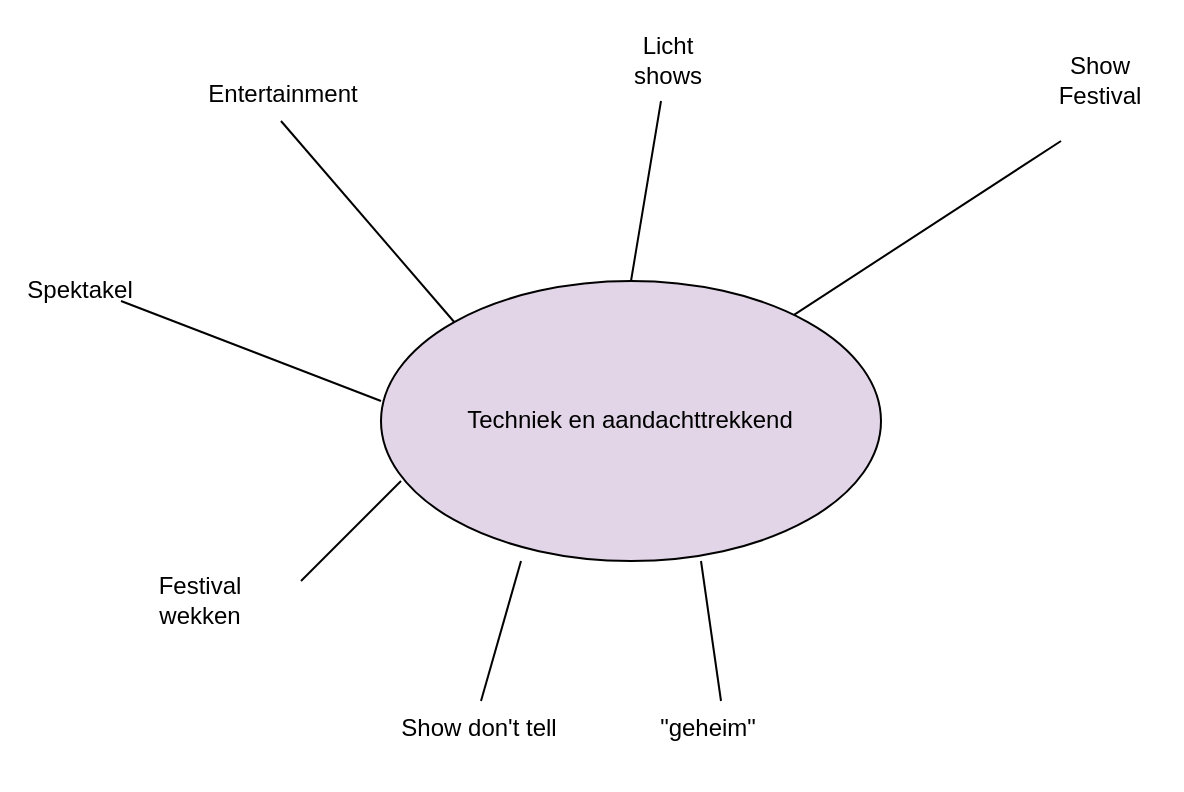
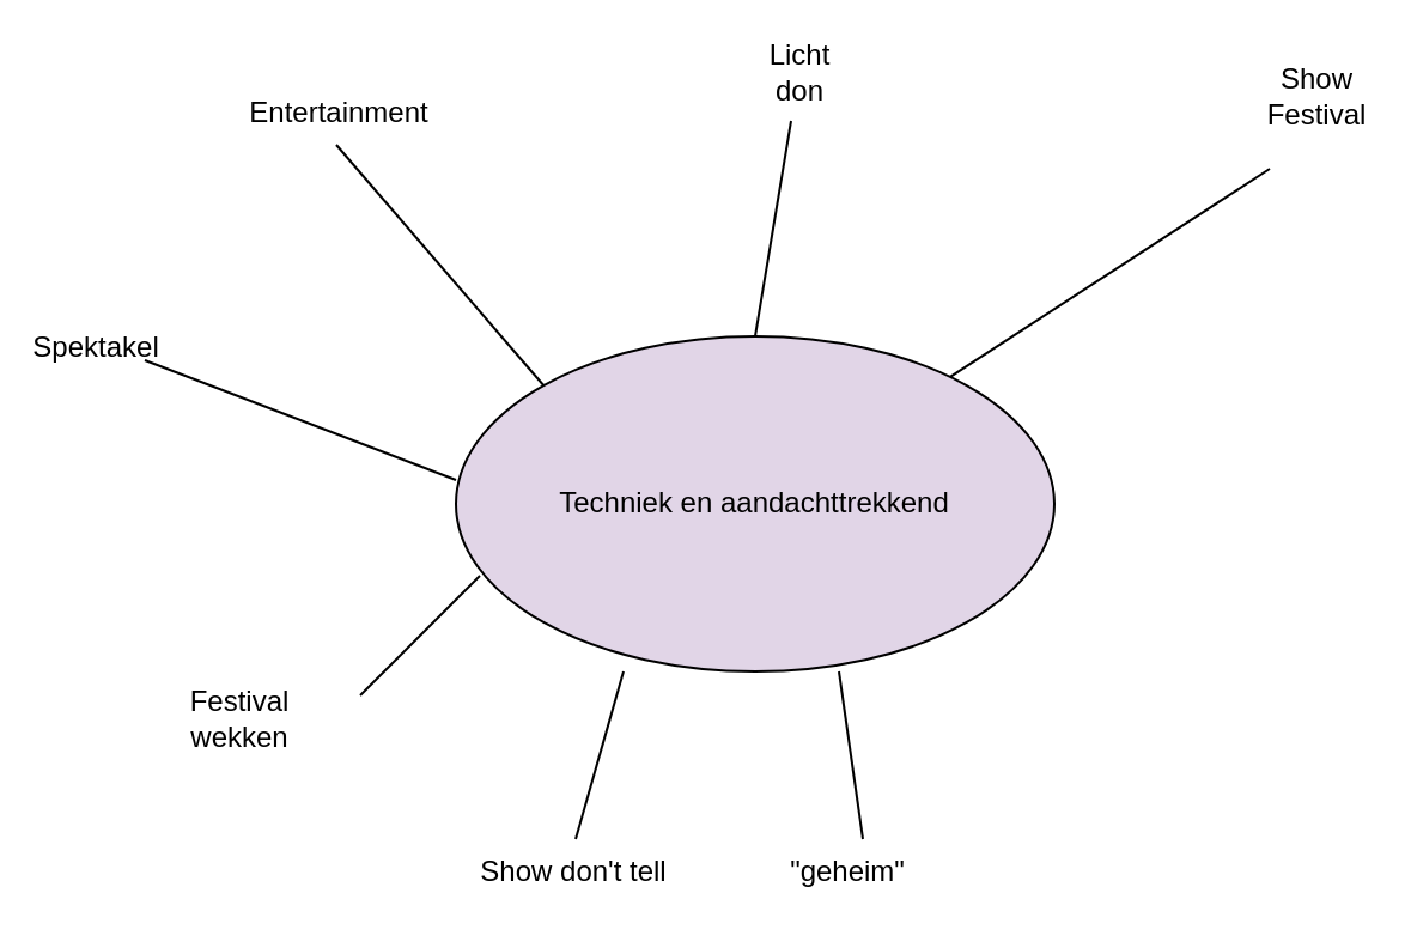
- <mxCell id="5" value="Licht shows" style="text;html=1;strokeColor=none;fillColor=none;align=center;verticalAlign=middle;whiteSpace=wrap;rounded=0;" vertex="1" parent="1"><mxGeometry x="314" y="20" width="40" height="20" as="geometry" /></mxCell>
+ <mxCell id="5" value="Licht don" style="text;html=1;strokeColor=none;fillColor=none;align=center;verticalAlign=middle;whiteSpace=wrap;rounded=0;" vertex="1" parent="1"><mxGeometry x="314" y="20" width="40" height="20" as="geometry" /></mxCell>
